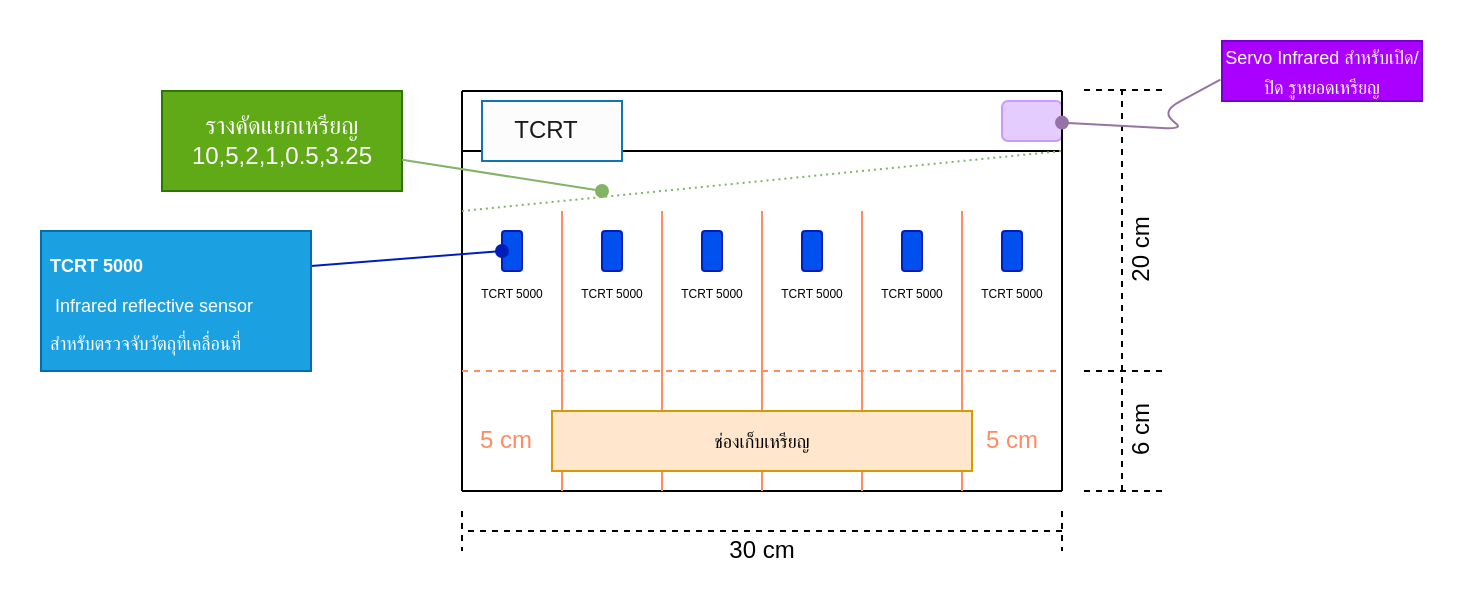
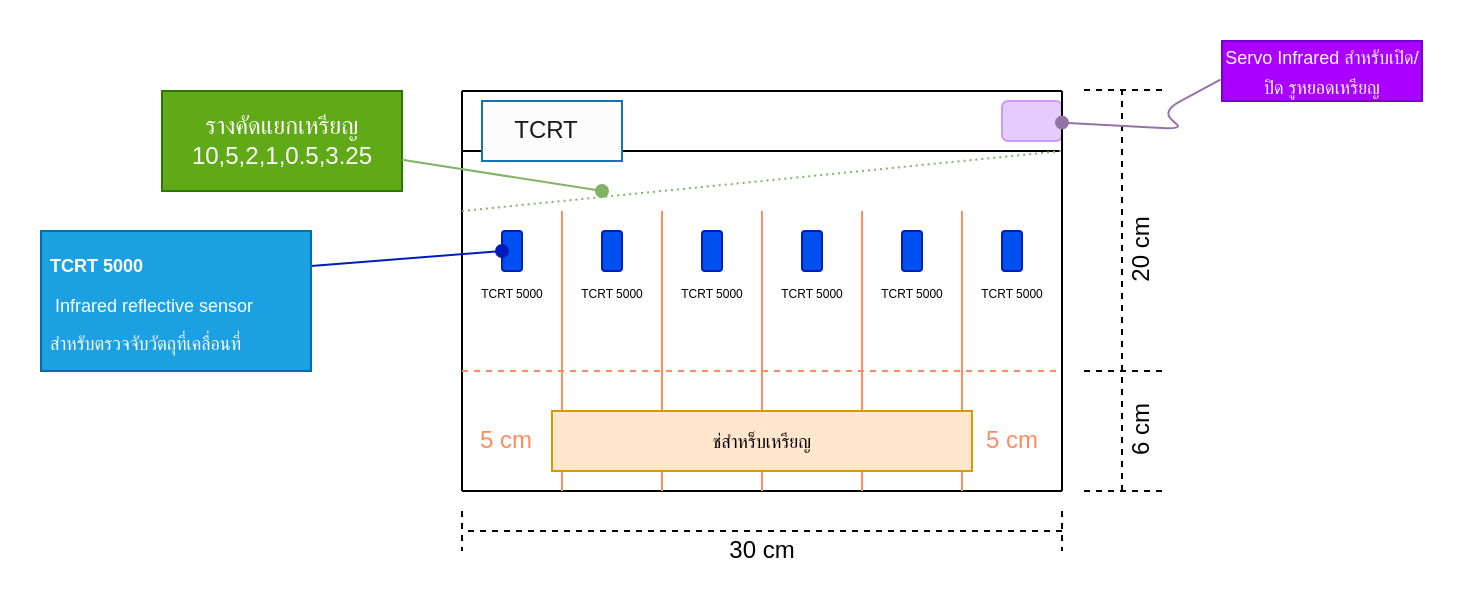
- <mxCell id="18" value="&lt;font style=&quot;font-size: 9px&quot; face=&quot;Tahoma&quot;&gt;ช่องเก็บเหรียญ&lt;/font&gt;" style="text;html=1;strokeColor=#d79b00;fillColor=#ffe6cc;align=center;verticalAlign=middle;whiteSpace=wrap;rounded=0;" vertex="1" parent="1"><mxGeometry x="275.5" y="205" width="210" height="30" as="geometry" /></mxCell>
+ <mxCell id="18" value="&lt;font style=&quot;font-size: 9px&quot; face=&quot;Tahoma&quot;&gt;ช่สำหร็บเหรียญ&lt;/font&gt;" style="text;html=1;strokeColor=#d79b00;fillColor=#ffe6cc;align=center;verticalAlign=middle;whiteSpace=wrap;rounded=0;" vertex="1" parent="1"><mxGeometry x="275.5" y="205" width="210" height="30" as="geometry" /></mxCell>
